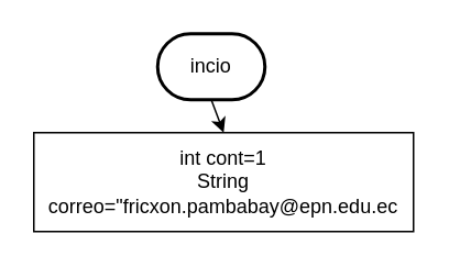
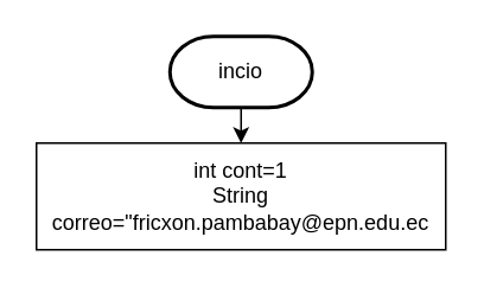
- <mxCell id="3" value="incio" style="strokeWidth=2;html=1;shape=mxgraph.flowchart.terminator;whiteSpace=wrap;" vertex="1" parent="1"><mxGeometry x="95" y="20" width="65" height="40" as="geometry" /></mxCell>
+ <mxCell id="3" value="incio" style="strokeWidth=2;html=1;shape=mxgraph.flowchart.terminator;whiteSpace=wrap;" vertex="1" parent="1"><mxGeometry x="95" y="20" width="80" height="40" as="geometry" /></mxCell>
